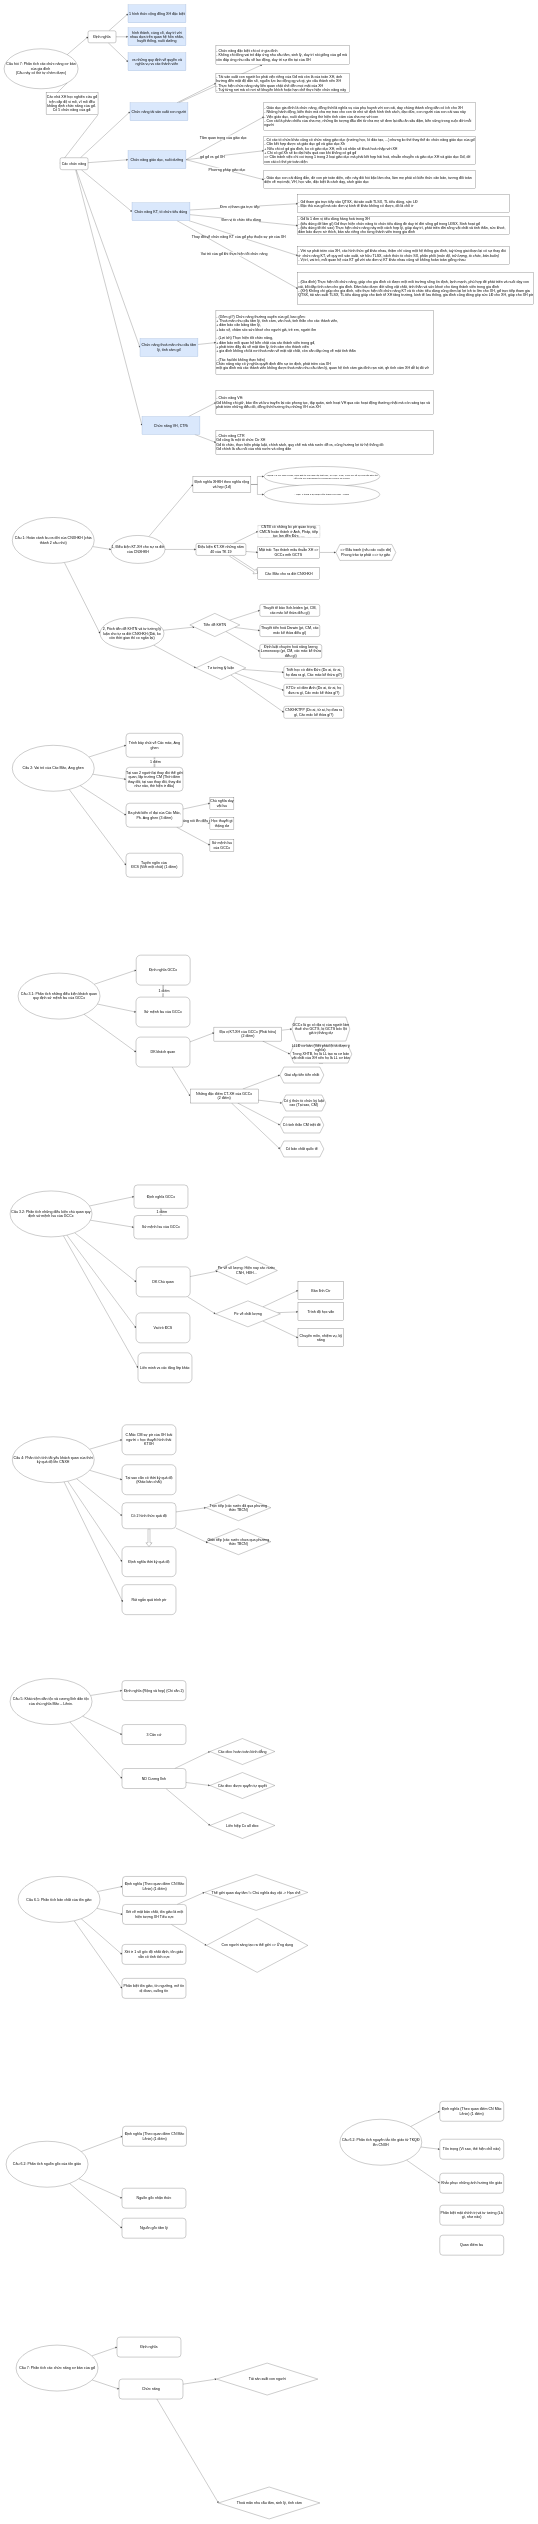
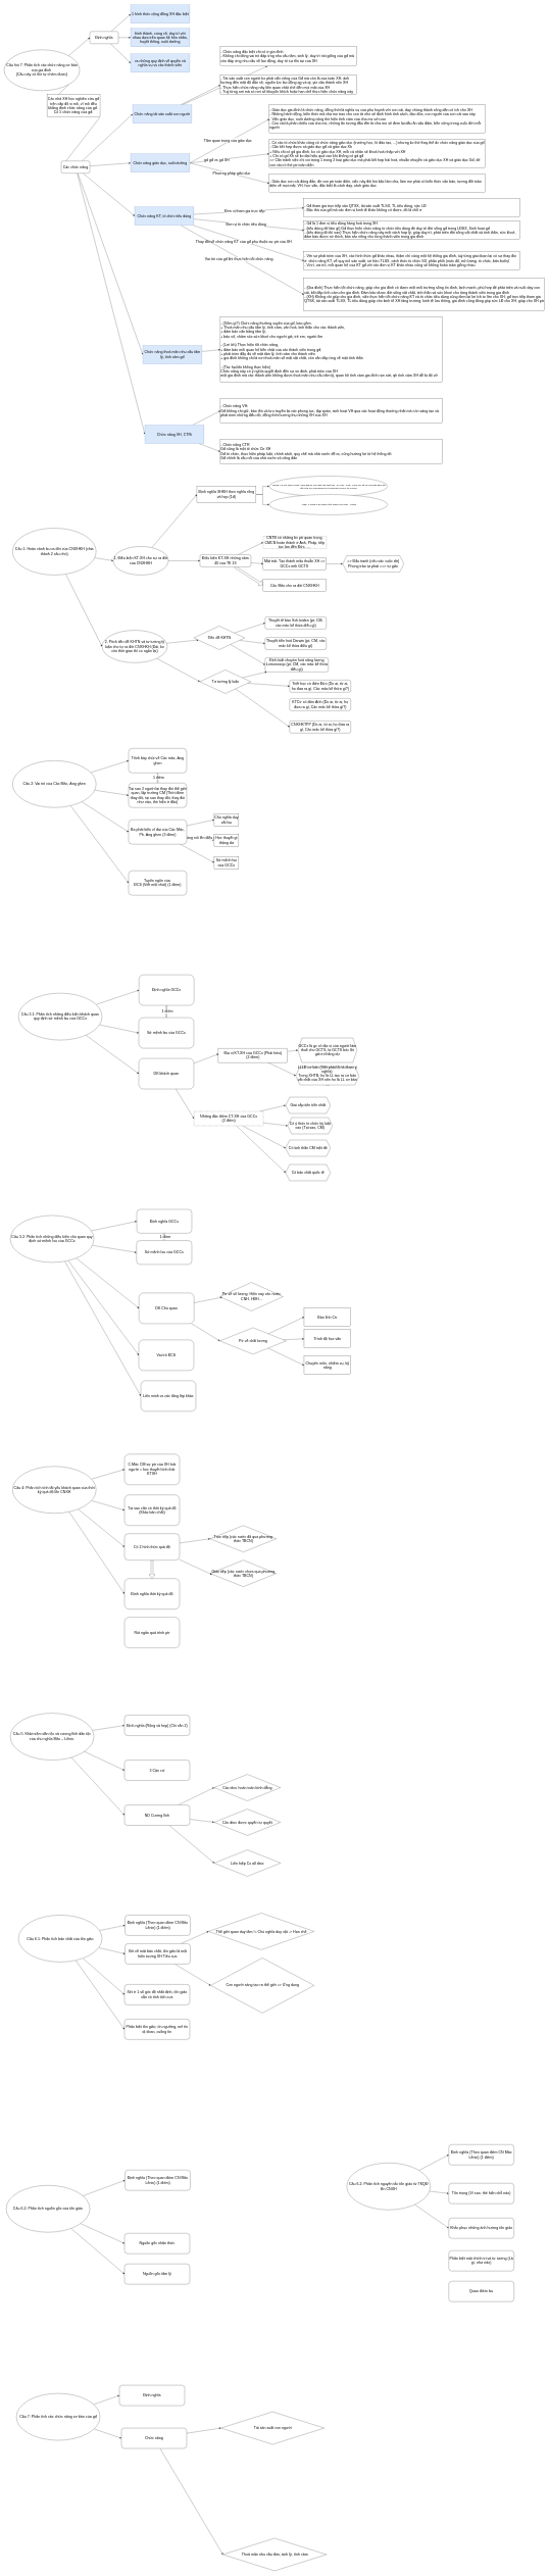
- <mxCell id="89" style="edgeStyle=none;rounded=0;orthogonalLoop=1;jettySize=auto;html=1;entryX=0;entryY=0.5;entryDx=0;entryDy=0;fontSize=18;" parent="1" source="91" target="82" edge="1"><mxGeometry relative="1" as="geometry" /></mxCell>
+ <mxCell id="89" style="edgeStyle=none;rounded=0;orthogonalLoop=1;jettySize=auto;html=1;fontSize=18;" parent="1" source="91" target="80" edge="1"><mxGeometry relative="1" as="geometry" /></mxCell>
- <mxCell id="129" value="Giai cấp tiên tiến nhất" style="shape=hexagon;perimeter=hexagonPerimeter2;whiteSpace=wrap;html=1;fixedSize=1;fontSize=18;" parent="1" vertex="1"><mxGeometry x="1400" y="5335" width="220" height="80" as="geometry" /></mxCell>
+ <mxCell id="129" value="Giai cấp tiên tiến nhất" style="shape=hexagon;perimeter=hexagonPerimeter2;whiteSpace=wrap;html=1;fixedSize=1;fontSize=18;" parent="1" vertex="1"><mxGeometry x="1400" y="5375" width="220" height="80" as="geometry" /></mxCell>
- <mxCell id="128" value="Những đặc điểm CT-XH của GCCx&lt;div&gt;(2 điểm)&lt;/div&gt;" style="rounded=0;whiteSpace=wrap;html=1;fontSize=18;" parent="1" vertex="1"><mxGeometry x="951" y="5445" width="340" height="70" as="geometry" /></mxCell>
+ <mxCell id="128" value="Những đặc điểm CT-XH của GCCx&lt;div&gt;(2 điểm)&lt;/div&gt;" style="rounded=0;whiteSpace=wrap;html=1;fontSize=18;dashed=1;" parent="1" vertex="1"><mxGeometry x="951" y="5445" width="340" height="70" as="geometry" /></mxCell>
- <mxCell id="173" style="edgeStyle=none;rounded=0;orthogonalLoop=1;jettySize=auto;html=1;entryX=0.013;entryY=0.574;entryDx=0;entryDy=0;entryPerimeter=0;fontSize=18;" parent="1" source="162" target="172" edge="1"><mxGeometry relative="1" as="geometry" /></mxCell>
